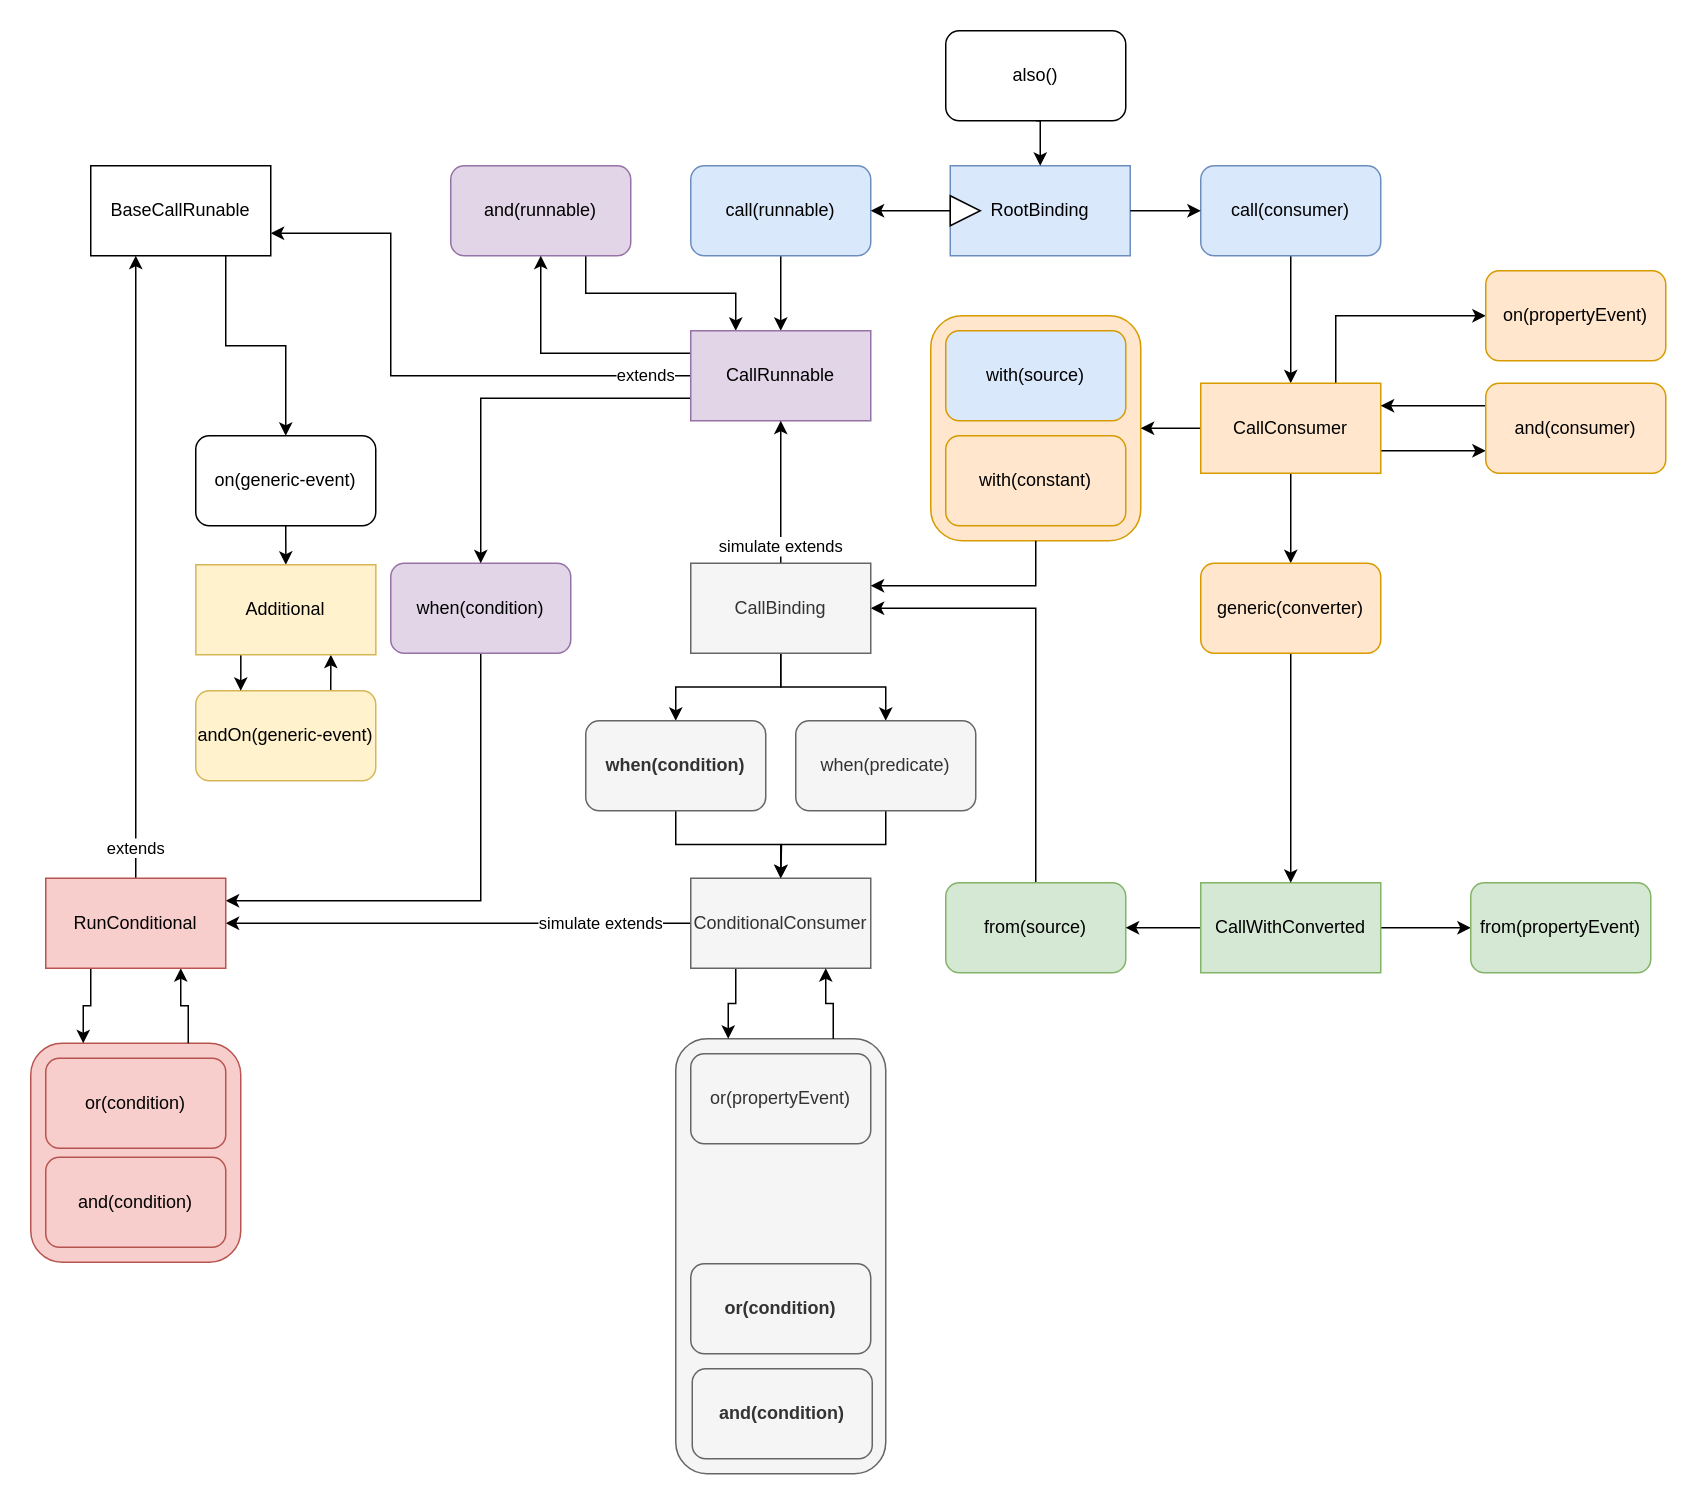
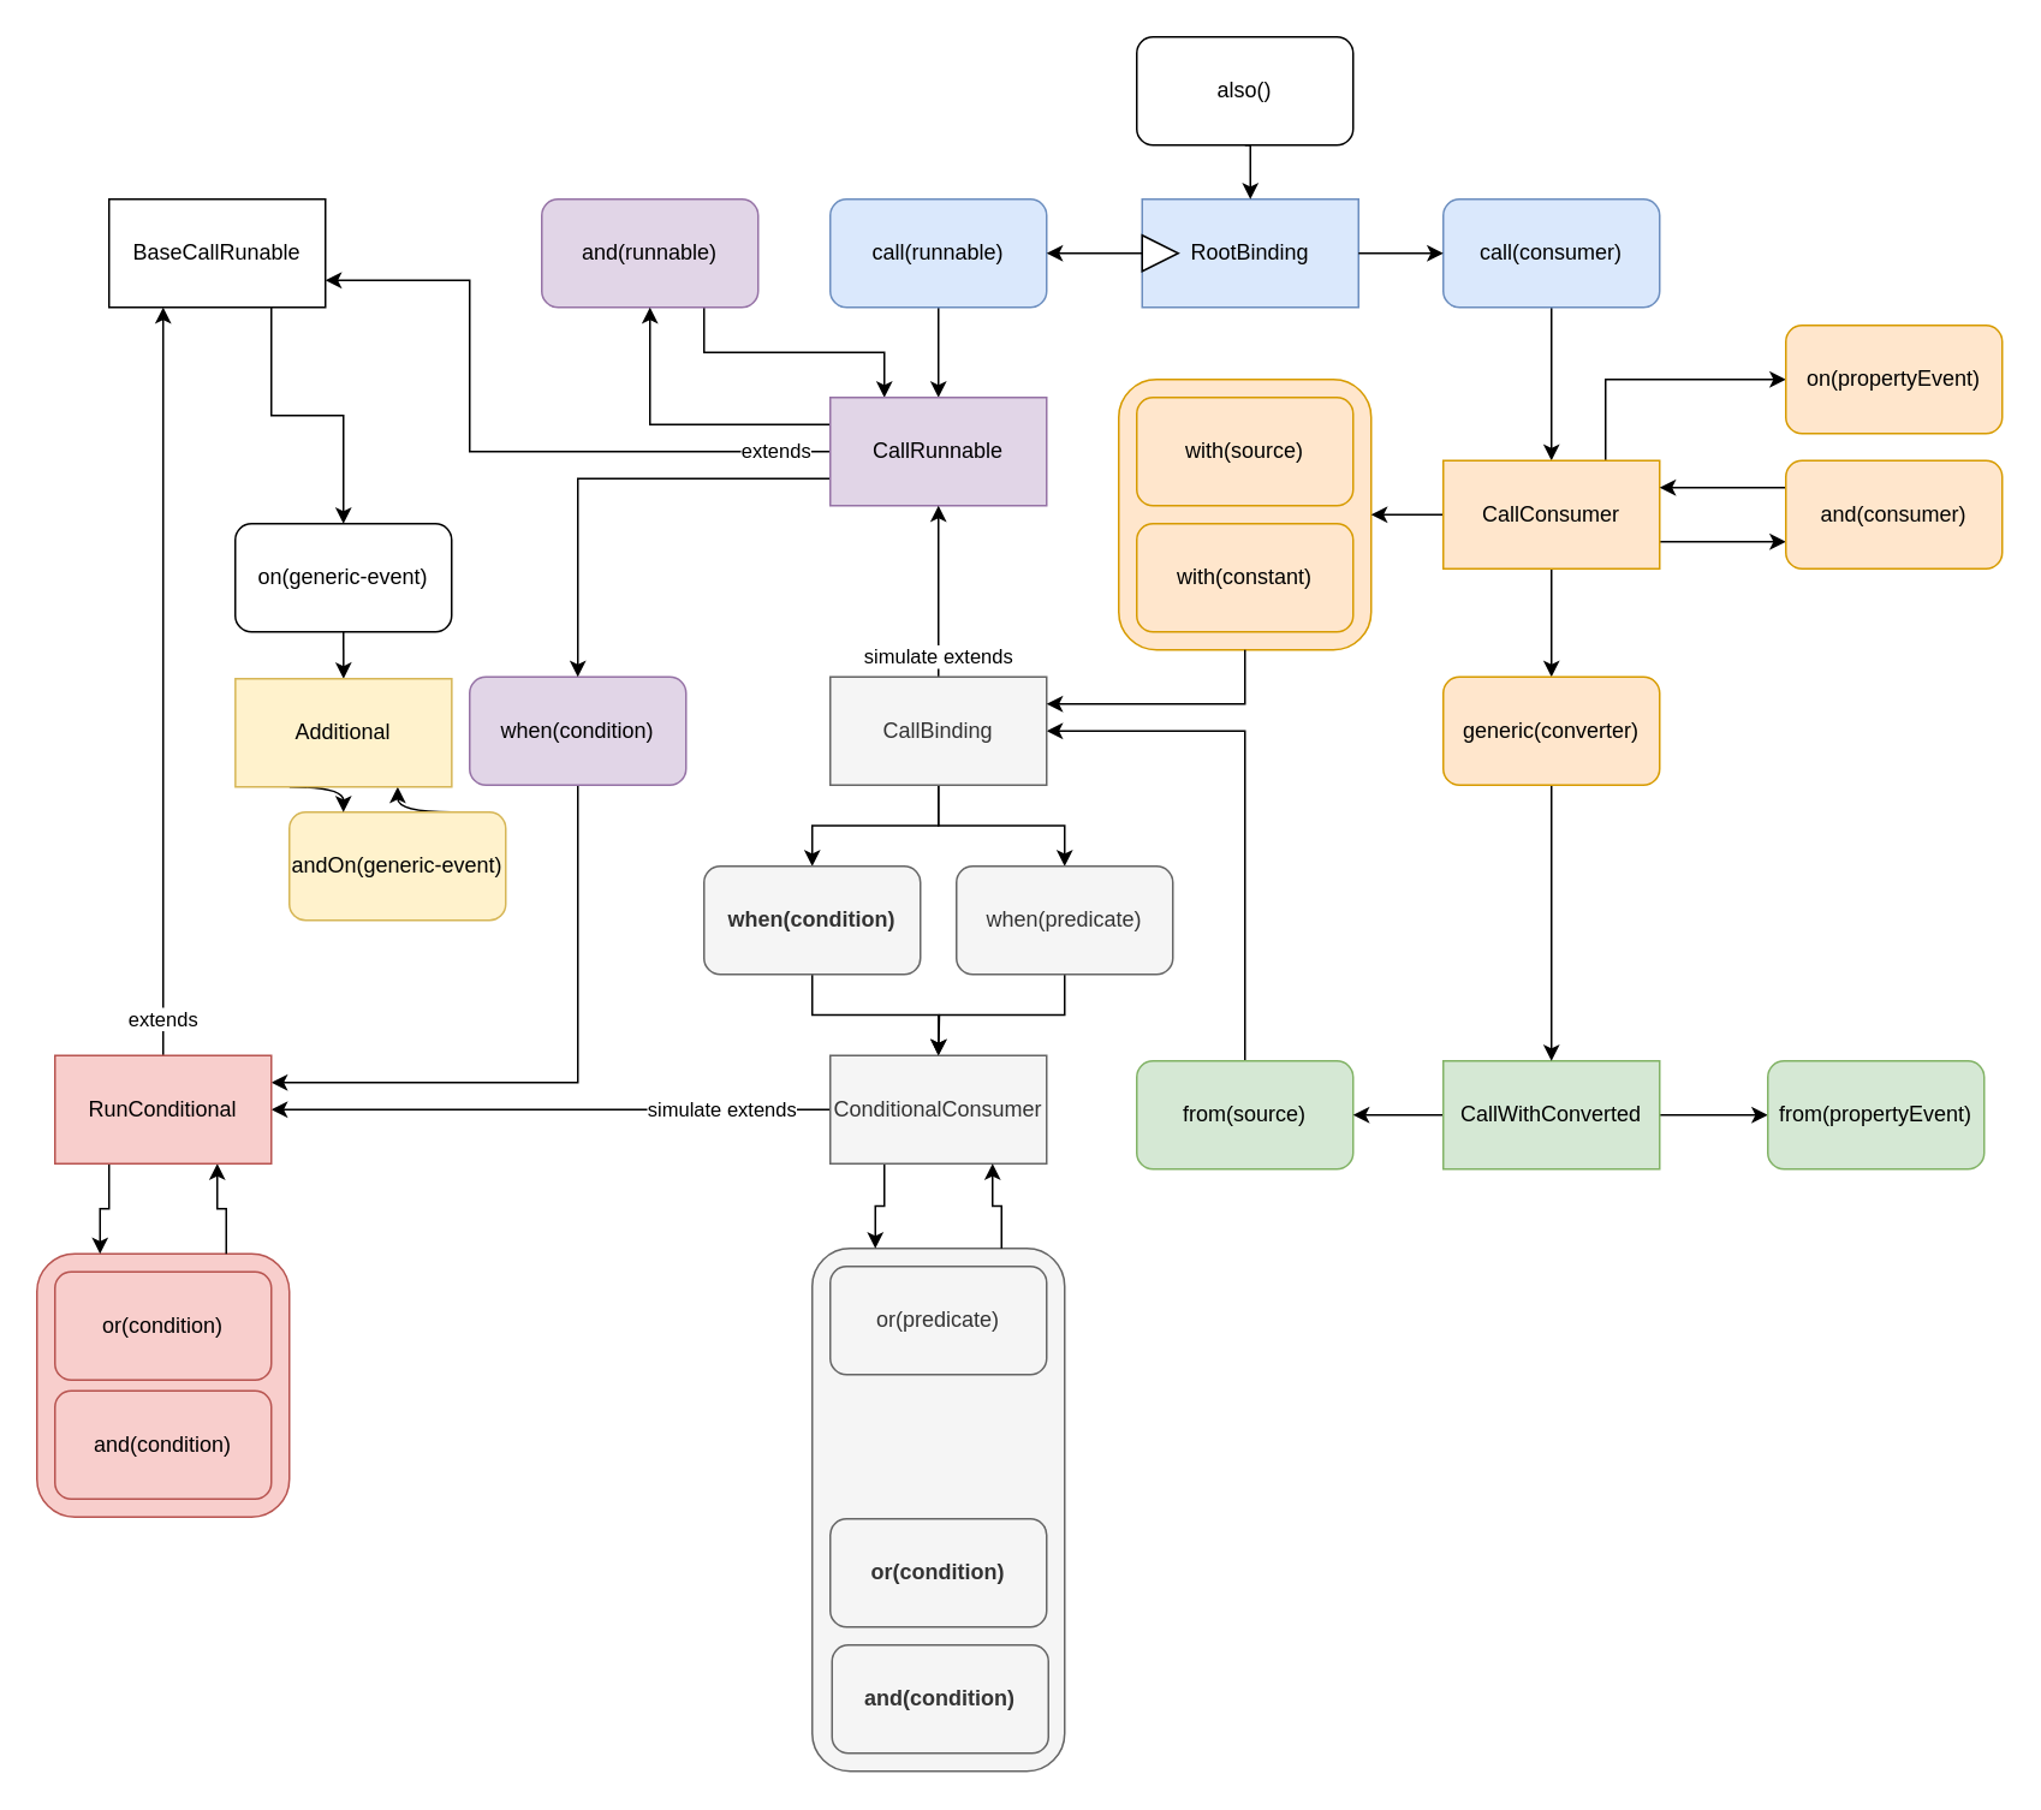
- <mxCell id="24" value="with(source)" style="rounded=1;whiteSpace=wrap;html=1;fillColor=#dae8fc;strokeColor=#d79b00;" parent="22" vertex="1"><mxGeometry x="10" y="10" width="120" height="60" as="geometry" /></mxCell>
+ <mxCell id="24" value="with(source)" style="rounded=1;whiteSpace=wrap;html=1;fillColor=#ffe6cc;strokeColor=#d79b00;" parent="22" vertex="1"><mxGeometry x="10" y="10" width="120" height="60" as="geometry" /></mxCell>
- <mxCell id="14" value="andOn(generic-event)" style="rounded=1;whiteSpace=wrap;html=1;fillColor=#fff2cc;strokeColor=#d6b656;" parent="1" vertex="1"><mxGeometry x="130" y="460" width="120" height="60" as="geometry" /></mxCell>
+ <mxCell id="14" value="andOn(generic-event)" style="rounded=1;whiteSpace=wrap;html=1;fillColor=#fff2cc;strokeColor=#d6b656;" parent="1" vertex="1"><mxGeometry x="160" y="450" width="120" height="60" as="geometry" /></mxCell>
- <mxCell id="57" value="or(propertyEvent)" style="rounded=1;whiteSpace=wrap;html=1;fillColor=#f5f5f5;strokeColor=#666666;fontColor=#333333;" parent="55" vertex="1"><mxGeometry x="10" y="10" width="120" height="60" as="geometry" /></mxCell>
+ <mxCell id="57" value="or(predicate)" style="rounded=1;whiteSpace=wrap;html=1;fillColor=#f5f5f5;strokeColor=#666666;fontColor=#333333;" parent="55" vertex="1"><mxGeometry x="10" y="10" width="120" height="60" as="geometry" /></mxCell>
